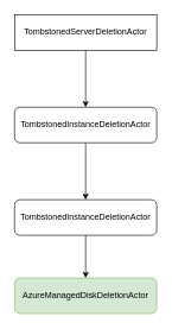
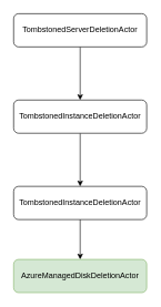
- <mxCell id="3" value="TombstonedServerDeletionActor" style="whiteSpace=wrap;html=1;rounded=0;" vertex="1" parent="1"><mxGeometry x="20" y="20" width="200" height="50" as="geometry" /></mxCell>
+ <mxCell id="3" value="TombstonedServerDeletionActor" style="rounded=1;whiteSpace=wrap;html=1;" vertex="1" parent="1"><mxGeometry x="20" y="20" width="200" height="50" as="geometry" /></mxCell>
